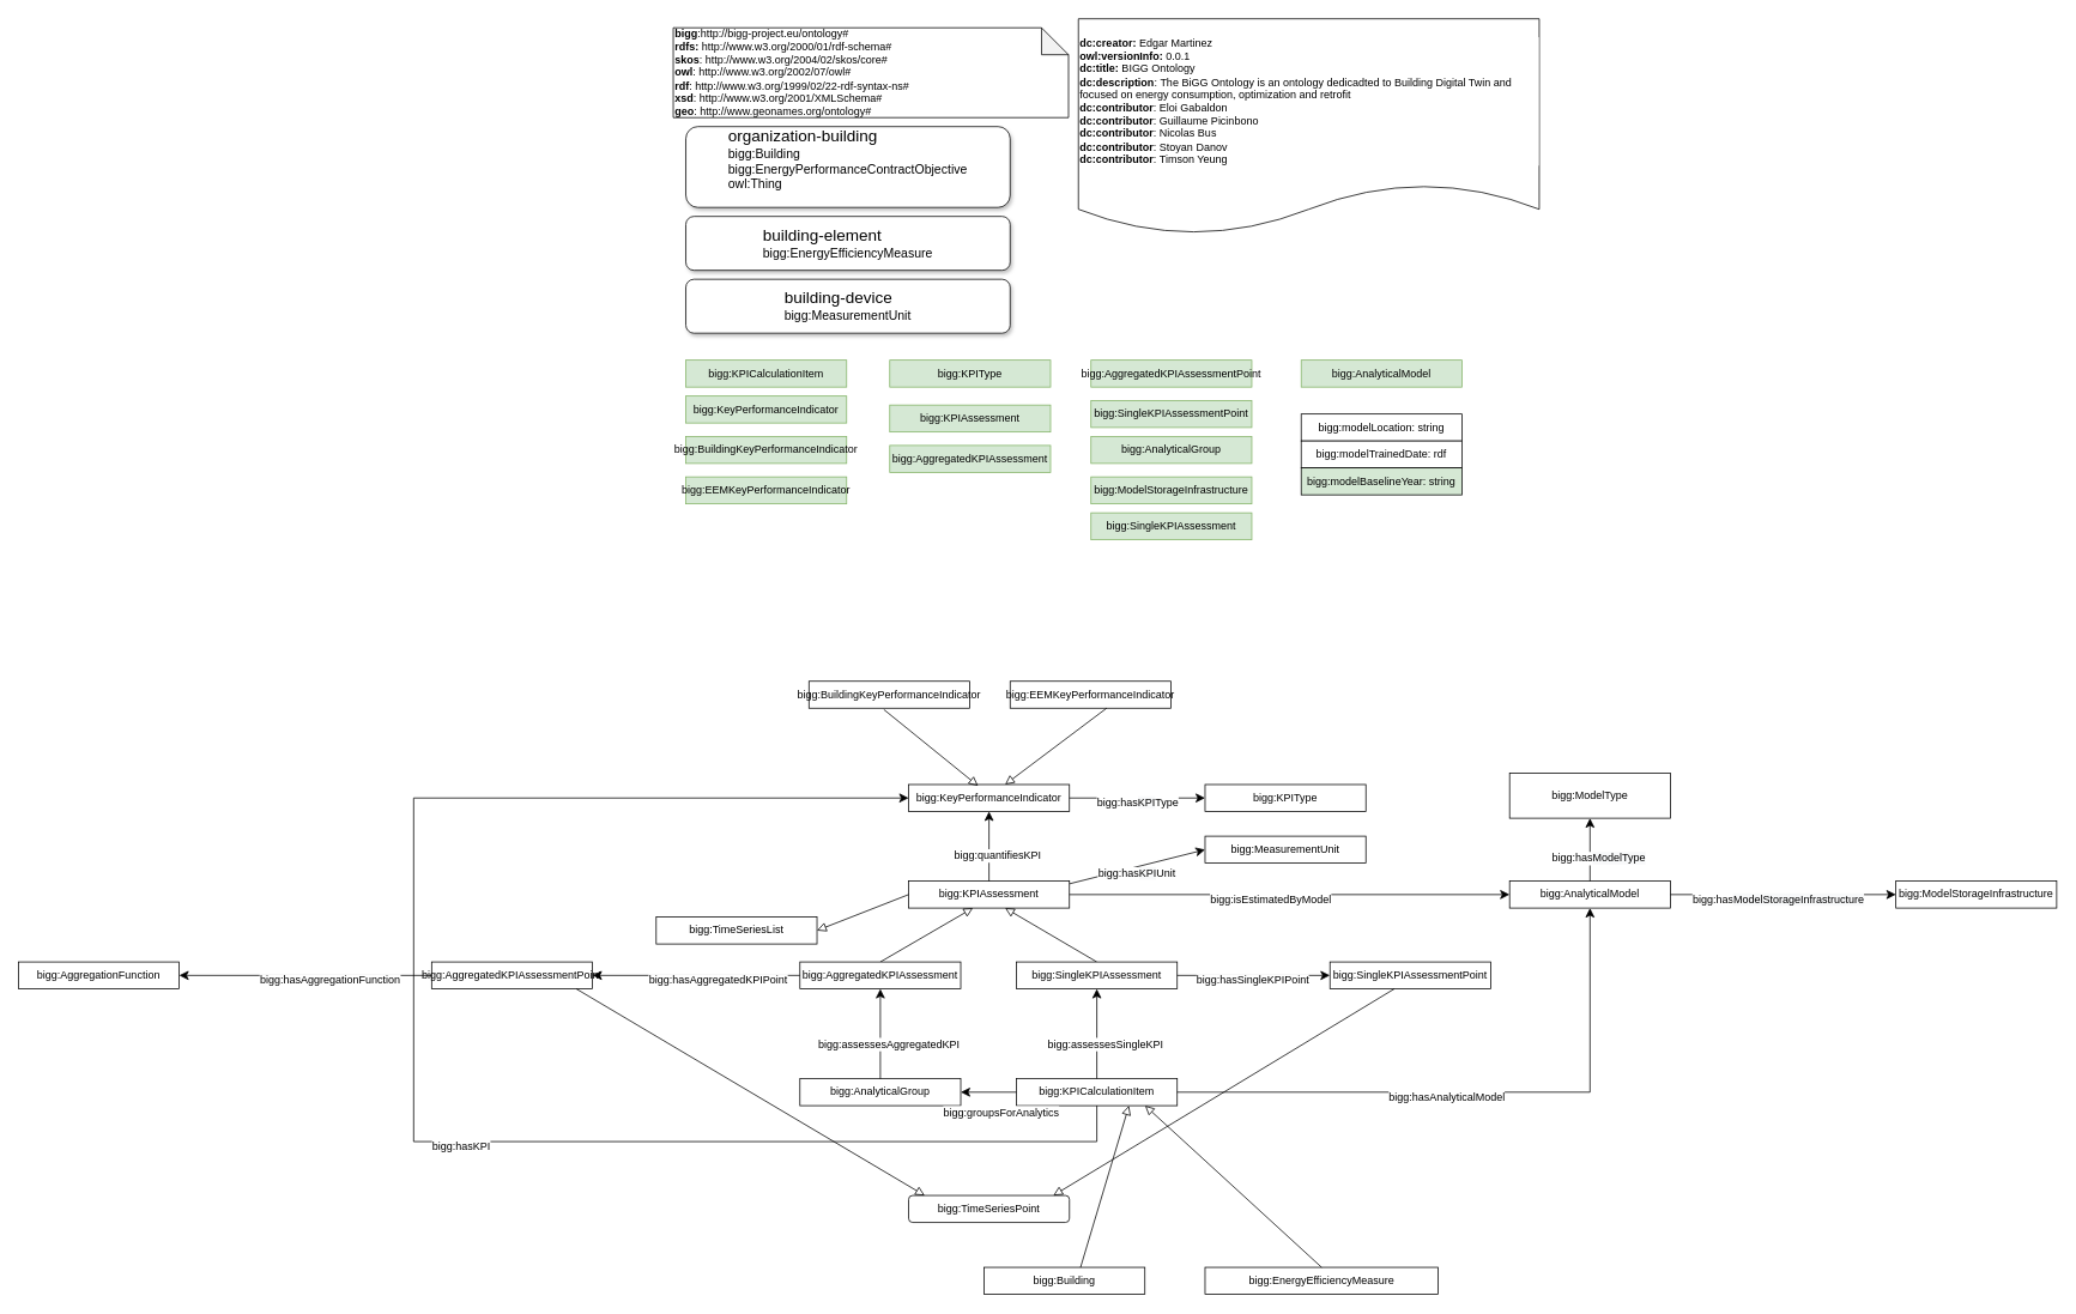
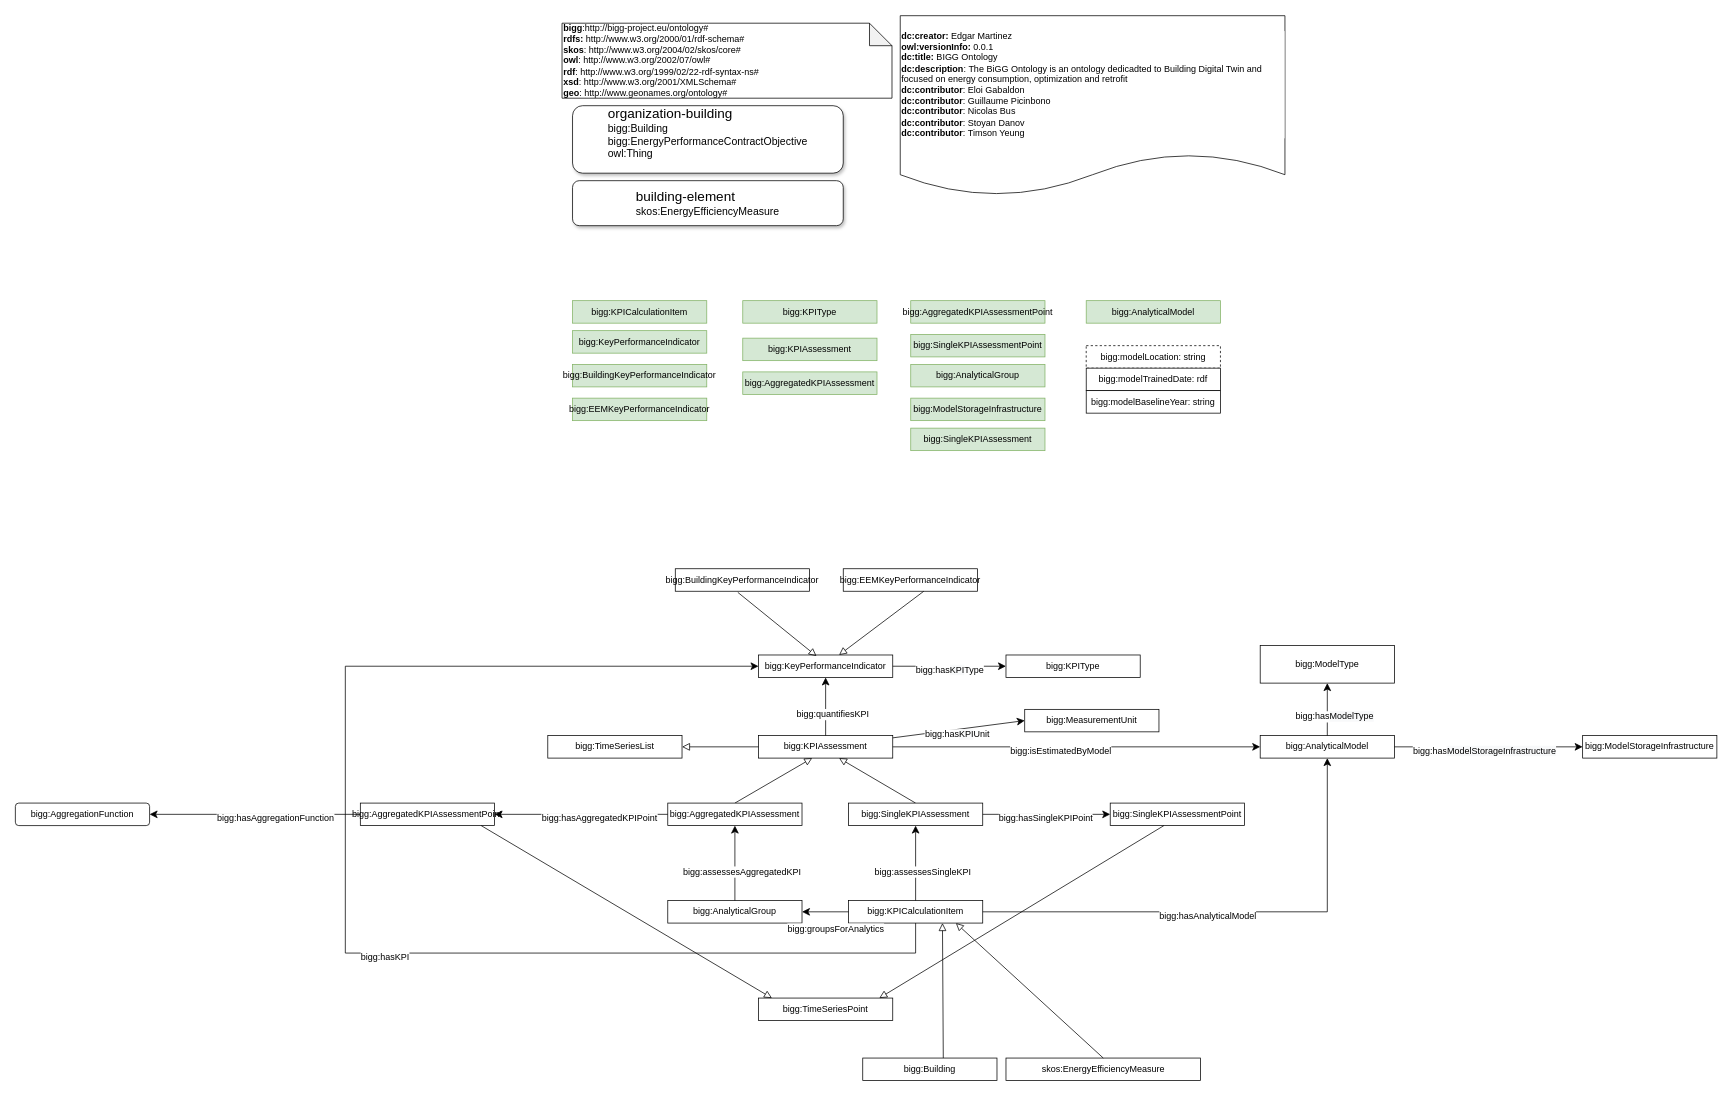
- <mxCell id="65" value="&lt;div style=&quot;text-align: left;&quot;&gt;&lt;span style=&quot;background-color: initial;&quot;&gt;&lt;font style=&quot;font-size: 18px;&quot;&gt;building-element&lt;/font&gt;&amp;nbsp;&lt;/span&gt;&lt;/div&gt;&lt;div style=&quot;text-align: left;&quot;&gt;&lt;span style=&quot;background-color: initial;&quot;&gt;bigg:EnergyEfficiencyMeasure&lt;/span&gt;&lt;/div&gt;&lt;div style=&quot;text-align: justify;&quot;&gt;&lt;/div&gt;" style="rounded=1;whiteSpace=wrap;html=1;shadow=1;fontSize=14;" parent="1" vertex="1"><mxGeometry x="763" y="240" width="361" height="60" as="geometry" /></mxCell>
+ <mxCell id="65" value="&lt;div style=&quot;text-align: left;&quot;&gt;&lt;span style=&quot;background-color: initial;&quot;&gt;&lt;font style=&quot;font-size: 18px;&quot;&gt;building-element&lt;/font&gt;&amp;nbsp;&lt;/span&gt;&lt;/div&gt;&lt;div style=&quot;text-align: left;&quot;&gt;&lt;span style=&quot;background-color: initial;&quot;&gt;skos:EnergyEfficiencyMeasure&lt;/span&gt;&lt;/div&gt;&lt;div style=&quot;text-align: justify;&quot;&gt;&lt;/div&gt;" style="rounded=1;whiteSpace=wrap;html=1;shadow=1;fontSize=14;" parent="1" vertex="1"><mxGeometry x="763" y="240" width="361" height="60" as="geometry" /></mxCell>
- <mxCell id="66" value="&lt;div style=&quot;text-align: left;&quot;&gt;&lt;span style=&quot;background-color: initial;&quot;&gt;&lt;font style=&quot;font-size: 18px;&quot;&gt;building-device&lt;/font&gt;&amp;nbsp;&lt;/span&gt;&lt;/div&gt;&lt;div style=&quot;text-align: left;&quot;&gt;&lt;span style=&quot;background-color: initial;&quot;&gt;bigg:MeasurementUnit&lt;/span&gt;&lt;/div&gt;&lt;div style=&quot;text-align: justify;&quot;&gt;&lt;/div&gt;" style="rounded=1;whiteSpace=wrap;html=1;shadow=1;fontSize=14;" parent="1" vertex="1"><mxGeometry x="763" y="310" width="361" height="60" as="geometry" /></mxCell>
- <mxCell id="71" value="bigg:modelLocation: string" style="rounded=0;whiteSpace=wrap;html=1;snapToPoint=1;points=[[0.1,0],[0.2,0],[0.3,0],[0.4,0],[0.5,0],[0.6,0],[0.7,0],[0.8,0],[0.9,0],[0,0.1],[0,0.3],[0,0.5],[0,0.7],[0,0.9],[0.1,1],[0.2,1],[0.3,1],[0.4,1],[0.5,1],[0.6,1],[0.7,1],[0.8,1],[0.9,1],[1,0.1],[1,0.3],[1,0.5],[1,0.7],[1,0.9]];" parent="1" vertex="1"><mxGeometry x="1448" y="460" width="179" height="30" as="geometry" /></mxCell>
+ <mxCell id="71" value="bigg:modelLocation: string" style="rounded=0;whiteSpace=wrap;html=1;snapToPoint=1;points=[[0.1,0],[0.2,0],[0.3,0],[0.4,0],[0.5,0],[0.6,0],[0.7,0],[0.8,0],[0.9,0],[0,0.1],[0,0.3],[0,0.5],[0,0.7],[0,0.9],[0.1,1],[0.2,1],[0.3,1],[0.4,1],[0.5,1],[0.6,1],[0.7,1],[0.8,1],[0.9,1],[1,0.1],[1,0.3],[1,0.5],[1,0.7],[1,0.9]];dashed=1;" parent="1" vertex="1"><mxGeometry x="1448" y="460" width="179" height="30" as="geometry" /></mxCell>
- <mxCell id="73" value="bigg:modelBaselineYear: string" style="rounded=0;whiteSpace=wrap;html=1;snapToPoint=1;points=[[0.1,0],[0.2,0],[0.3,0],[0.4,0],[0.5,0],[0.6,0],[0.7,0],[0.8,0],[0.9,0],[0,0.1],[0,0.3],[0,0.5],[0,0.7],[0,0.9],[0.1,1],[0.2,1],[0.3,1],[0.4,1],[0.5,1],[0.6,1],[0.7,1],[0.8,1],[0.9,1],[1,0.1],[1,0.3],[1,0.5],[1,0.7],[1,0.9]];fillColor=#d5e8d4;" parent="1" vertex="1"><mxGeometry x="1448" y="520" width="179" height="30" as="geometry" /></mxCell>
+ <mxCell id="73" value="bigg:modelBaselineYear: string" style="rounded=0;whiteSpace=wrap;html=1;snapToPoint=1;points=[[0.1,0],[0.2,0],[0.3,0],[0.4,0],[0.5,0],[0.6,0],[0.7,0],[0.8,0],[0.9,0],[0,0.1],[0,0.3],[0,0.5],[0,0.7],[0,0.9],[0.1,1],[0.2,1],[0.3,1],[0.4,1],[0.5,1],[0.6,1],[0.7,1],[0.8,1],[0.9,1],[1,0.1],[1,0.3],[1,0.5],[1,0.7],[1,0.9]];" parent="1" vertex="1"><mxGeometry x="1448" y="520" width="179" height="30" as="geometry" /></mxCell>
- <mxCell id="18" value="bigg:MeasurementUnit" style="rounded=0;whiteSpace=wrap;html=1;snapToPoint=1;points=[[0.1,0],[0.2,0],[0.3,0],[0.4,0],[0.5,0],[0.6,0],[0.7,0],[0.8,0],[0.9,0],[0,0.1],[0,0.3],[0,0.5],[0,0.7],[0,0.9],[0.1,1],[0.2,1],[0.3,1],[0.4,1],[0.5,1],[0.6,1],[0.7,1],[0.8,1],[0.9,1],[1,0.1],[1,0.3],[1,0.5],[1,0.7],[1,0.9]];" parent="1" vertex="1"><mxGeometry x="1341" y="930" width="179" height="30" as="geometry" /></mxCell>
+ <mxCell id="18" value="bigg:MeasurementUnit" style="rounded=0;whiteSpace=wrap;html=1;snapToPoint=1;points=[[0.1,0],[0.2,0],[0.3,0],[0.4,0],[0.5,0],[0.6,0],[0.7,0],[0.8,0],[0.9,0],[0,0.1],[0,0.3],[0,0.5],[0,0.7],[0,0.9],[0.1,1],[0.2,1],[0.3,1],[0.4,1],[0.5,1],[0.6,1],[0.7,1],[0.8,1],[0.9,1],[1,0.1],[1,0.3],[1,0.5],[1,0.7],[1,0.9]];" parent="1" vertex="1"><mxGeometry x="1366" y="945" width="179" height="30" as="geometry" /></mxCell>
- <mxCell id="21" value="bigg:TimeSeriesList" style="rounded=0;whiteSpace=wrap;html=1;snapToPoint=1;points=[[0.1,0],[0.2,0],[0.3,0],[0.4,0],[0.5,0],[0.6,0],[0.7,0],[0.8,0],[0.9,0],[0,0.1],[0,0.3],[0,0.5],[0,0.7],[0,0.9],[0.1,1],[0.2,1],[0.3,1],[0.4,1],[0.5,1],[0.6,1],[0.7,1],[0.8,1],[0.9,1],[1,0.1],[1,0.3],[1,0.5],[1,0.7],[1,0.9]];" parent="1" vertex="1"><mxGeometry x="730" y="1020" width="179" height="30" as="geometry" /></mxCell>
+ <mxCell id="21" value="bigg:TimeSeriesList" style="rounded=0;whiteSpace=wrap;html=1;snapToPoint=1;points=[[0.1,0],[0.2,0],[0.3,0],[0.4,0],[0.5,0],[0.6,0],[0.7,0],[0.8,0],[0.9,0],[0,0.1],[0,0.3],[0,0.5],[0,0.7],[0,0.9],[0.1,1],[0.2,1],[0.3,1],[0.4,1],[0.5,1],[0.6,1],[0.7,1],[0.8,1],[0.9,1],[1,0.1],[1,0.3],[1,0.5],[1,0.7],[1,0.9]];" parent="1" vertex="1"><mxGeometry x="730" y="980" width="179" height="30" as="geometry" /></mxCell>
- <mxCell id="77" value="bigg:AggregationFunction" style="rounded=0;whiteSpace=wrap;html=1;snapToPoint=1;points=[[0.1,0],[0.2,0],[0.3,0],[0.4,0],[0.5,0],[0.6,0],[0.7,0],[0.8,0],[0.9,0],[0,0.1],[0,0.3],[0,0.5],[0,0.7],[0,0.9],[0.1,1],[0.2,1],[0.3,1],[0.4,1],[0.5,1],[0.6,1],[0.7,1],[0.8,1],[0.9,1],[1,0.1],[1,0.3],[1,0.5],[1,0.7],[1,0.9]];" vertex="1" parent="1"><mxGeometry x="20" y="1070" width="179" height="30" as="geometry" /></mxCell>
+ <mxCell id="77" value="bigg:AggregationFunction" style="whiteSpace=wrap;html=1;snapToPoint=1;points=[[0.1,0],[0.2,0],[0.3,0],[0.4,0],[0.5,0],[0.6,0],[0.7,0],[0.8,0],[0.9,0],[0,0.1],[0,0.3],[0,0.5],[0,0.7],[0,0.9],[0.1,1],[0.2,1],[0.3,1],[0.4,1],[0.5,1],[0.6,1],[0.7,1],[0.8,1],[0.9,1],[1,0.1],[1,0.3],[1,0.5],[1,0.7],[1,0.9]];rounded=1;" vertex="1" parent="1"><mxGeometry x="20" y="1070" width="179" height="30" as="geometry" /></mxCell>
- <mxCell id="48" value="bigg:TimeSeriesPoint" style="whiteSpace=wrap;html=1;snapToPoint=1;points=[[0.1,0],[0.2,0],[0.3,0],[0.4,0],[0.5,0],[0.6,0],[0.7,0],[0.8,0],[0.9,0],[0,0.1],[0,0.3],[0,0.5],[0,0.7],[0,0.9],[0.1,1],[0.2,1],[0.3,1],[0.4,1],[0.5,1],[0.6,1],[0.7,1],[0.8,1],[0.9,1],[1,0.1],[1,0.3],[1,0.5],[1,0.7],[1,0.9]];rounded=1;" parent="1" vertex="1"><mxGeometry x="1011" y="1330" width="179" height="30" as="geometry" /></mxCell>
+ <mxCell id="48" value="bigg:TimeSeriesPoint" style="rounded=0;whiteSpace=wrap;html=1;snapToPoint=1;points=[[0.1,0],[0.2,0],[0.3,0],[0.4,0],[0.5,0],[0.6,0],[0.7,0],[0.8,0],[0.9,0],[0,0.1],[0,0.3],[0,0.5],[0,0.7],[0,0.9],[0.1,1],[0.2,1],[0.3,1],[0.4,1],[0.5,1],[0.6,1],[0.7,1],[0.8,1],[0.9,1],[1,0.1],[1,0.3],[1,0.5],[1,0.7],[1,0.9]];" parent="1" vertex="1"><mxGeometry x="1011" y="1330" width="179" height="30" as="geometry" /></mxCell>
- <mxCell id="60" value="bigg:Building" style="rounded=0;whiteSpace=wrap;html=1;snapToPoint=1;points=[[0.1,0],[0.2,0],[0.3,0],[0.4,0],[0.5,0],[0.6,0],[0.7,0],[0.8,0],[0.9,0],[0,0.1],[0,0.3],[0,0.5],[0,0.7],[0,0.9],[0.1,1],[0.2,1],[0.3,1],[0.4,1],[0.5,1],[0.6,1],[0.7,1],[0.8,1],[0.9,1],[1,0.1],[1,0.3],[1,0.5],[1,0.7],[1,0.9]];" parent="1" vertex="1"><mxGeometry x="1095" y="1410" width="179" height="30" as="geometry" /></mxCell>
+ <mxCell id="60" value="bigg:Building" style="rounded=0;whiteSpace=wrap;html=1;snapToPoint=1;points=[[0.1,0],[0.2,0],[0.3,0],[0.4,0],[0.5,0],[0.6,0],[0.7,0],[0.8,0],[0.9,0],[0,0.1],[0,0.3],[0,0.5],[0,0.7],[0,0.9],[0.1,1],[0.2,1],[0.3,1],[0.4,1],[0.5,1],[0.6,1],[0.7,1],[0.8,1],[0.9,1],[1,0.1],[1,0.3],[1,0.5],[1,0.7],[1,0.9]];" parent="1" vertex="1"><mxGeometry x="1150" y="1410" width="179" height="30" as="geometry" /></mxCell>
- <mxCell id="61" value="bigg:EnergyEfficiencyMeasure" style="rounded=0;whiteSpace=wrap;html=1;snapToPoint=1;points=[[0.1,0],[0.2,0],[0.3,0],[0.4,0],[0.5,0],[0.6,0],[0.7,0],[0.8,0],[0.9,0],[0,0.1],[0,0.3],[0,0.5],[0,0.7],[0,0.9],[0.1,1],[0.2,1],[0.3,1],[0.4,1],[0.5,1],[0.6,1],[0.7,1],[0.8,1],[0.9,1],[1,0.1],[1,0.3],[1,0.5],[1,0.7],[1,0.9]];" parent="1" vertex="1"><mxGeometry x="1341" y="1410" width="259.5" height="30" as="geometry" /></mxCell>
+ <mxCell id="61" value="skos:EnergyEfficiencyMeasure" style="rounded=0;whiteSpace=wrap;html=1;snapToPoint=1;points=[[0.1,0],[0.2,0],[0.3,0],[0.4,0],[0.5,0],[0.6,0],[0.7,0],[0.8,0],[0.9,0],[0,0.1],[0,0.3],[0,0.5],[0,0.7],[0,0.9],[0.1,1],[0.2,1],[0.3,1],[0.4,1],[0.5,1],[0.6,1],[0.7,1],[0.8,1],[0.9,1],[1,0.1],[1,0.3],[1,0.5],[1,0.7],[1,0.9]];" parent="1" vertex="1"><mxGeometry x="1341" y="1410" width="259.5" height="30" as="geometry" /></mxCell>
